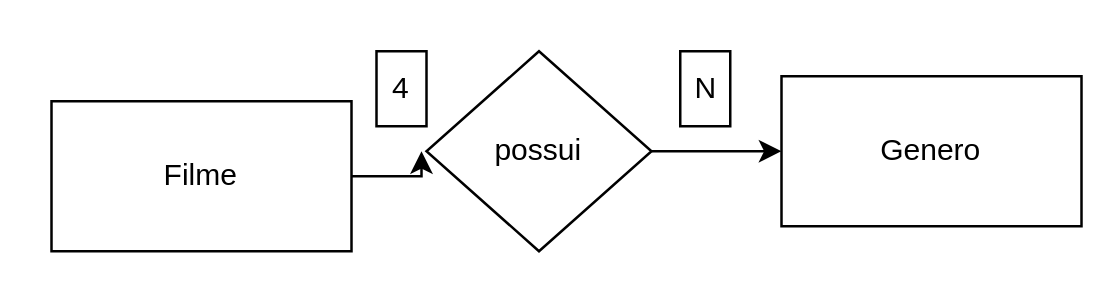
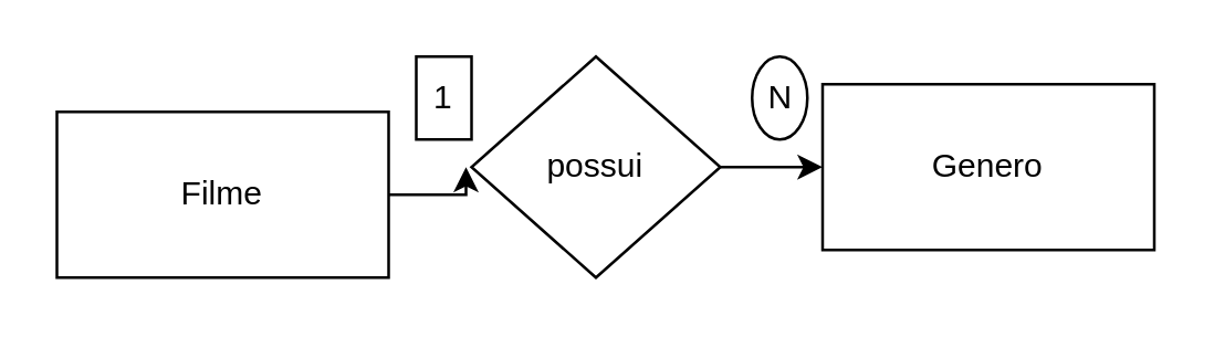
- <mxCell id="8" value="&lt;font style=&quot;vertical-align: inherit;&quot;&gt;&lt;font style=&quot;vertical-align: inherit;&quot;&gt;&lt;font style=&quot;vertical-align: inherit;&quot;&gt;&lt;font style=&quot;vertical-align: inherit;&quot;&gt;&lt;font style=&quot;vertical-align: inherit;&quot;&gt;&lt;font style=&quot;vertical-align: inherit;&quot;&gt;4&lt;/font&gt;&lt;/font&gt;&lt;/font&gt;&lt;/font&gt;&lt;/font&gt;&lt;/font&gt;" style="rounded=0;whiteSpace=wrap;html=1;" vertex="1" parent="1"><mxGeometry x="150" y="20" width="20" height="30" as="geometry" /></mxCell>
+ <mxCell id="8" value="&lt;font style=&quot;vertical-align: inherit;&quot;&gt;&lt;font style=&quot;vertical-align: inherit;&quot;&gt;&lt;font style=&quot;vertical-align: inherit;&quot;&gt;&lt;font style=&quot;vertical-align: inherit;&quot;&gt;&lt;font style=&quot;vertical-align: inherit;&quot;&gt;&lt;font style=&quot;vertical-align: inherit;&quot;&gt;1&lt;/font&gt;&lt;/font&gt;&lt;/font&gt;&lt;/font&gt;&lt;/font&gt;&lt;/font&gt;" style="rounded=0;whiteSpace=wrap;html=1;" vertex="1" parent="1"><mxGeometry x="150" y="20" width="20" height="30" as="geometry" /></mxCell>
- <mxCell id="7" value="&lt;font style=&quot;vertical-align: inherit;&quot;&gt;&lt;font style=&quot;vertical-align: inherit;&quot;&gt;&lt;font style=&quot;vertical-align: inherit;&quot;&gt;&lt;font style=&quot;vertical-align: inherit;&quot;&gt;&lt;font style=&quot;vertical-align: inherit;&quot;&gt;&lt;font style=&quot;vertical-align: inherit;&quot;&gt;N&lt;/font&gt;&lt;/font&gt;&lt;/font&gt;&lt;/font&gt;&lt;/font&gt;&lt;/font&gt;" style="rounded=0;whiteSpace=wrap;html=1;" vertex="1" parent="1"><mxGeometry x="271.5" y="20" width="20" height="30" as="geometry" /></mxCell>
+ <mxCell id="7" value="&lt;font style=&quot;vertical-align: inherit;&quot;&gt;&lt;font style=&quot;vertical-align: inherit;&quot;&gt;&lt;font style=&quot;vertical-align: inherit;&quot;&gt;&lt;font style=&quot;vertical-align: inherit;&quot;&gt;&lt;font style=&quot;vertical-align: inherit;&quot;&gt;&lt;font style=&quot;vertical-align: inherit;&quot;&gt;N&lt;/font&gt;&lt;/font&gt;&lt;/font&gt;&lt;/font&gt;&lt;/font&gt;&lt;/font&gt;" style="ellipse;whiteSpace=wrap;html=1;" vertex="1" parent="1"><mxGeometry x="271.5" y="20" width="20" height="30" as="geometry" /></mxCell>
- <mxCell id="2" value="&lt;font style=&quot;vertical-align: inherit;&quot;&gt;&lt;font style=&quot;vertical-align: inherit;&quot;&gt;&lt;font style=&quot;vertical-align: inherit;&quot;&gt;&lt;font style=&quot;vertical-align: inherit;&quot;&gt;Genero&lt;/font&gt;&lt;/font&gt;&lt;/font&gt;&lt;/font&gt;" style="rounded=0;whiteSpace=wrap;html=1;" vertex="1" parent="1"><mxGeometry x="312" y="30" width="120" height="60" as="geometry" /></mxCell>
+ <mxCell id="2" value="&lt;font style=&quot;vertical-align: inherit;&quot;&gt;&lt;font style=&quot;vertical-align: inherit;&quot;&gt;&lt;font style=&quot;vertical-align: inherit;&quot;&gt;&lt;font style=&quot;vertical-align: inherit;&quot;&gt;Genero&lt;/font&gt;&lt;/font&gt;&lt;/font&gt;&lt;/font&gt;" style="rounded=0;whiteSpace=wrap;html=1;" vertex="1" parent="1"><mxGeometry x="297" y="30" width="120" height="60" as="geometry" /></mxCell>
